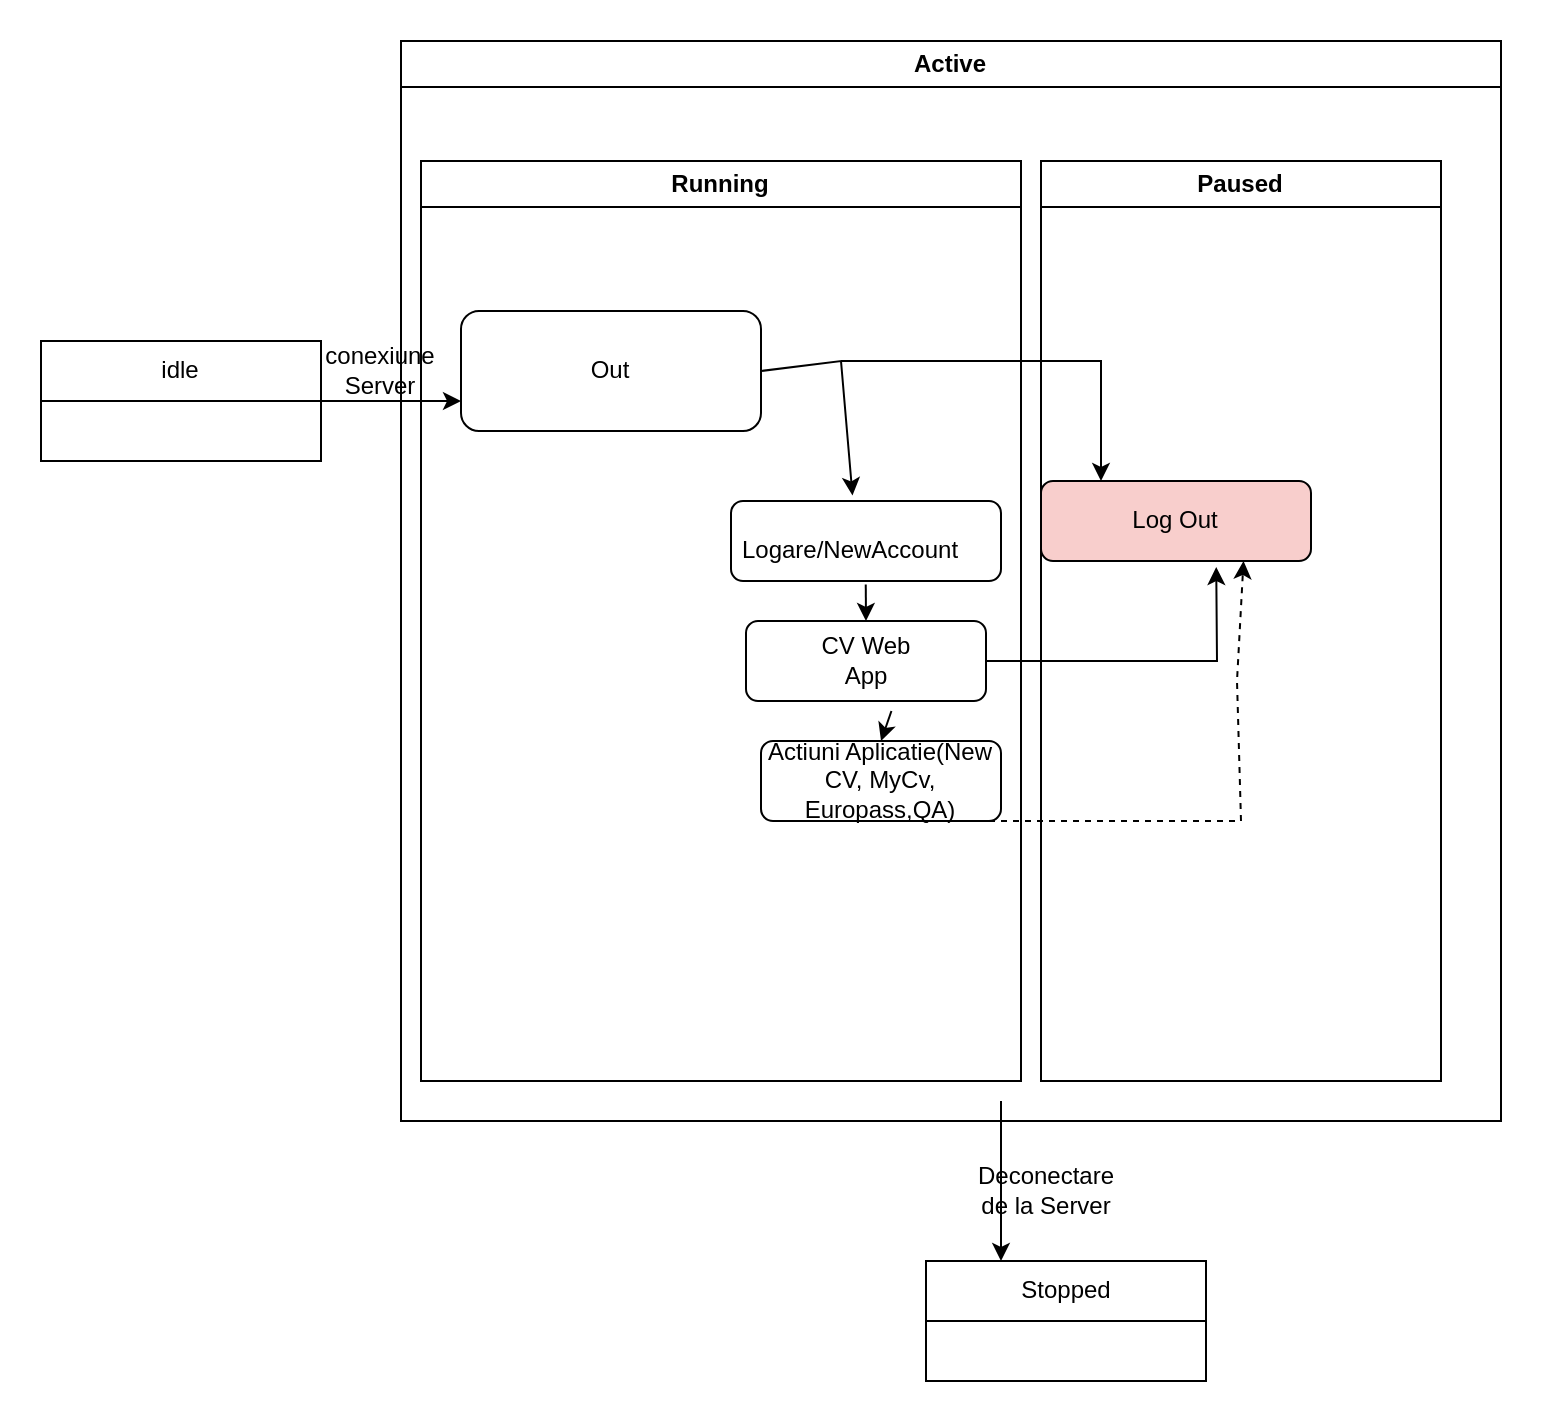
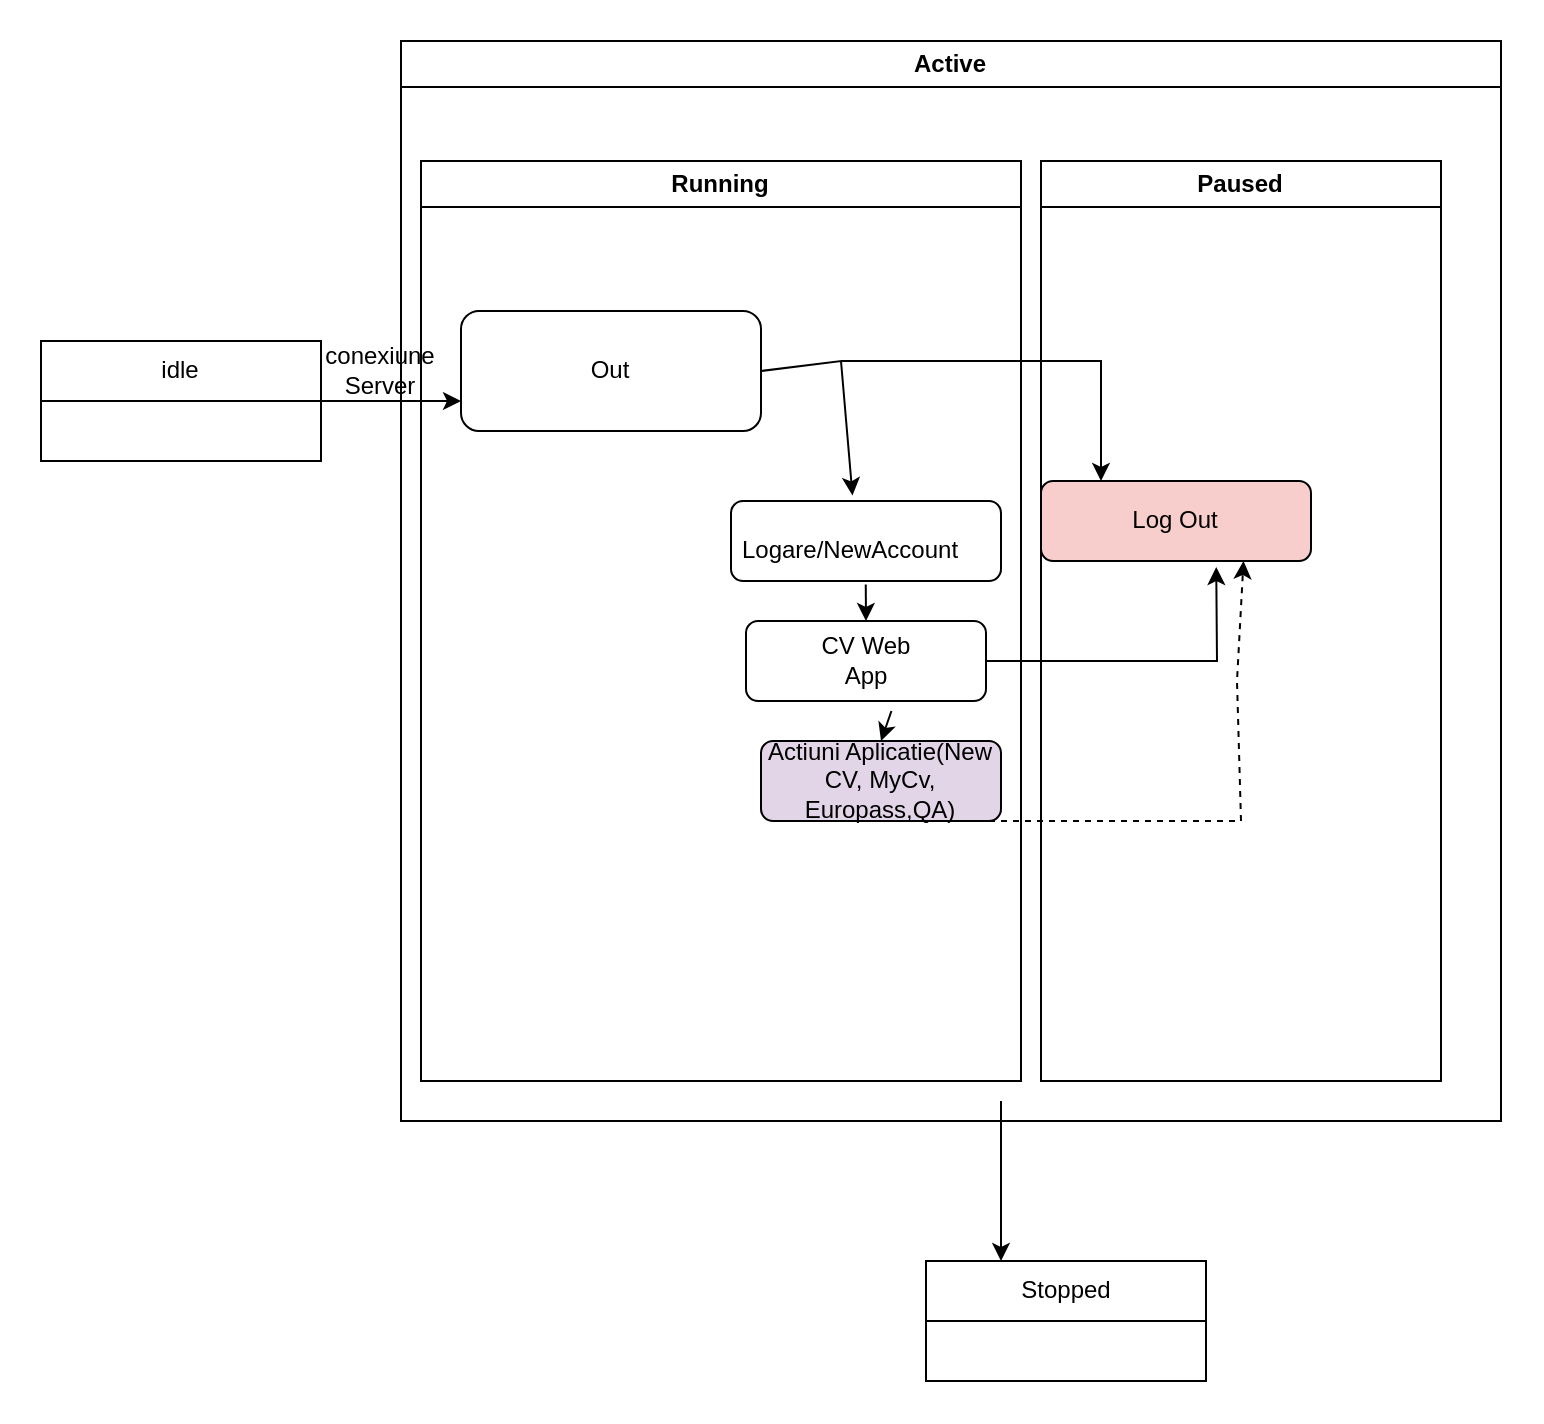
- <mxCell id="11" value="Actiuni Aplicatie(New CV, MyCv, Europass,QA)" style="rounded=1;whiteSpace=wrap;html=1;" vertex="1" parent="1"><mxGeometry x="380" y="370" width="120" height="40" as="geometry" /></mxCell>
+ <mxCell id="11" value="Actiuni Aplicatie(New CV, MyCv, Europass,QA)" style="rounded=1;whiteSpace=wrap;html=1;fillColor=#e1d5e7;" vertex="1" parent="1"><mxGeometry x="380" y="370" width="120" height="40" as="geometry" /></mxCell>
- <mxCell id="23" value="Deconectare de la Server" style="text;html=1;strokeColor=none;fillColor=none;align=center;verticalAlign=middle;whiteSpace=wrap;rounded=0;" vertex="1" parent="1"><mxGeometry x="492.5" y="580" width="60" height="30" as="geometry" /></mxCell>
